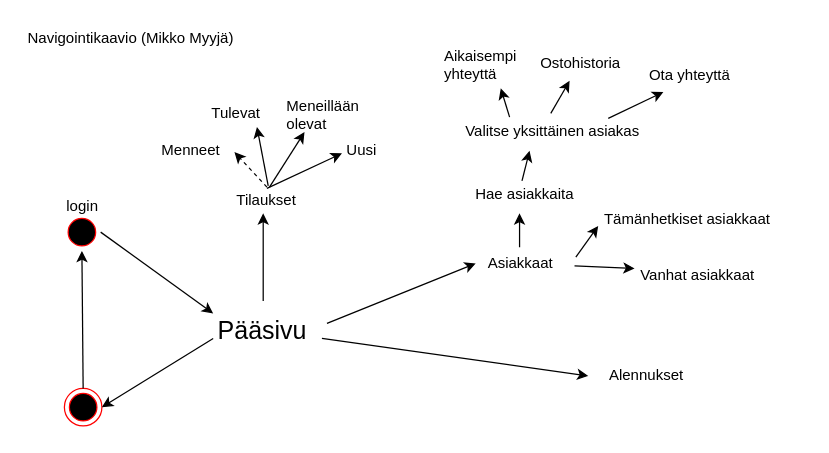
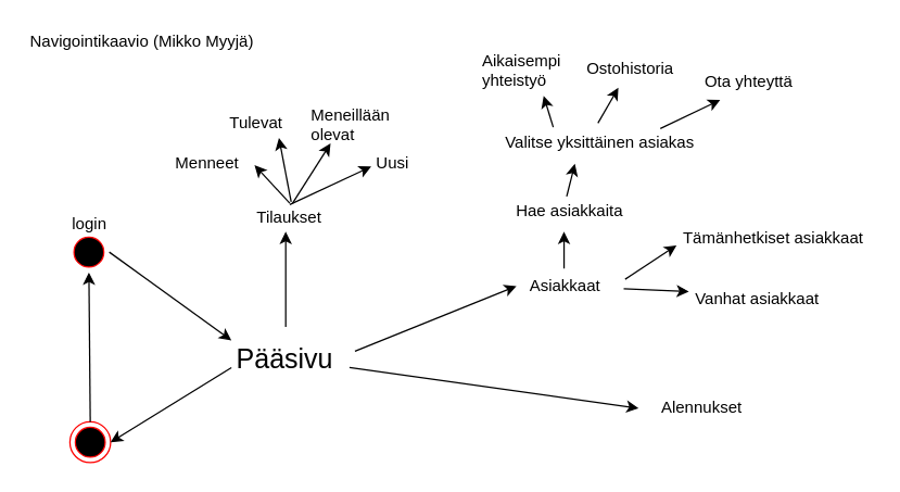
- <mxCell id="26" value="&lt;div&gt;Aikaisempi&lt;/div&gt;&lt;div&gt;yhteyttä&lt;br&gt;&lt;/div&gt;" style="text;html=1;resizable=0;points=[];autosize=1;align=left;verticalAlign=top;spacingTop=-4;" vertex="1" parent="1"><mxGeometry x="353" y="35" width="70" height="30" as="geometry" /></mxCell>
+ <mxCell id="26" value="&lt;div&gt;Aikaisempi&lt;/div&gt;&lt;div&gt;yhteistyö&lt;br&gt;&lt;/div&gt;" style="text;html=1;resizable=0;points=[];autosize=1;align=left;verticalAlign=top;spacingTop=-4;" vertex="1" parent="1"><mxGeometry x="353" y="35" width="70" height="30" as="geometry" /></mxCell>
- <mxCell id="16" value="" style="endArrow=classic;html=1;exitX=0.433;exitY=-0.05;exitDx=0;exitDy=0;exitPerimeter=0;entryX=1;entryY=0.55;entryDx=0;entryDy=0;entryPerimeter=0;dashed=1;" edge="1" parent="1" source="11" target="12"><mxGeometry width="50" height="50" relative="1" as="geometry"><mxPoint x="275" y="205" as="sourcePoint" /><mxPoint x="325" y="155" as="targetPoint" /></mxGeometry></mxCell>
+ <mxCell id="16" value="" style="endArrow=classic;html=1;exitX=0.433;exitY=-0.05;exitDx=0;exitDy=0;exitPerimeter=0;entryX=1;entryY=0.55;entryDx=0;entryDy=0;entryPerimeter=0;" edge="1" parent="1" source="11" target="12"><mxGeometry width="50" height="50" relative="1" as="geometry"><mxPoint x="275" y="205" as="sourcePoint" /><mxPoint x="325" y="155" as="targetPoint" /></mxGeometry></mxCell>
- <mxCell id="22" value="Tämänhetkiset asiakkaat" style="text;html=1;resizable=0;points=[];autosize=1;align=left;verticalAlign=top;spacingTop=-4;" vertex="1" parent="1"><mxGeometry x="481" y="165" width="140" height="20" as="geometry" /></mxCell>
+ <mxCell id="22" value="Tämänhetkiset asiakkaat" style="text;html=1;resizable=0;points=[];autosize=1;align=left;verticalAlign=top;spacingTop=-4;" vertex="1" parent="1"><mxGeometry x="501" y="165" width="140" height="20" as="geometry" /></mxCell>
